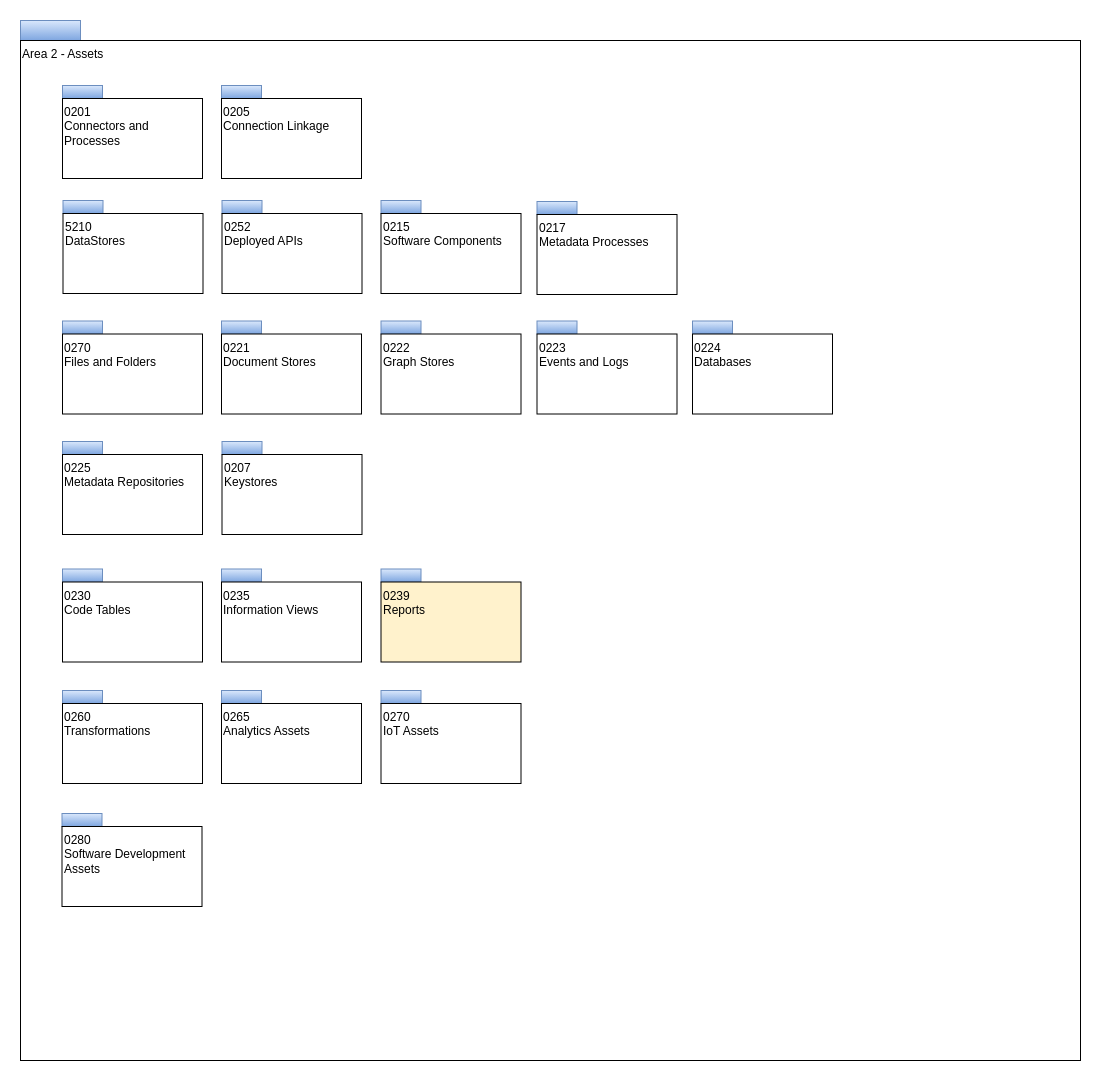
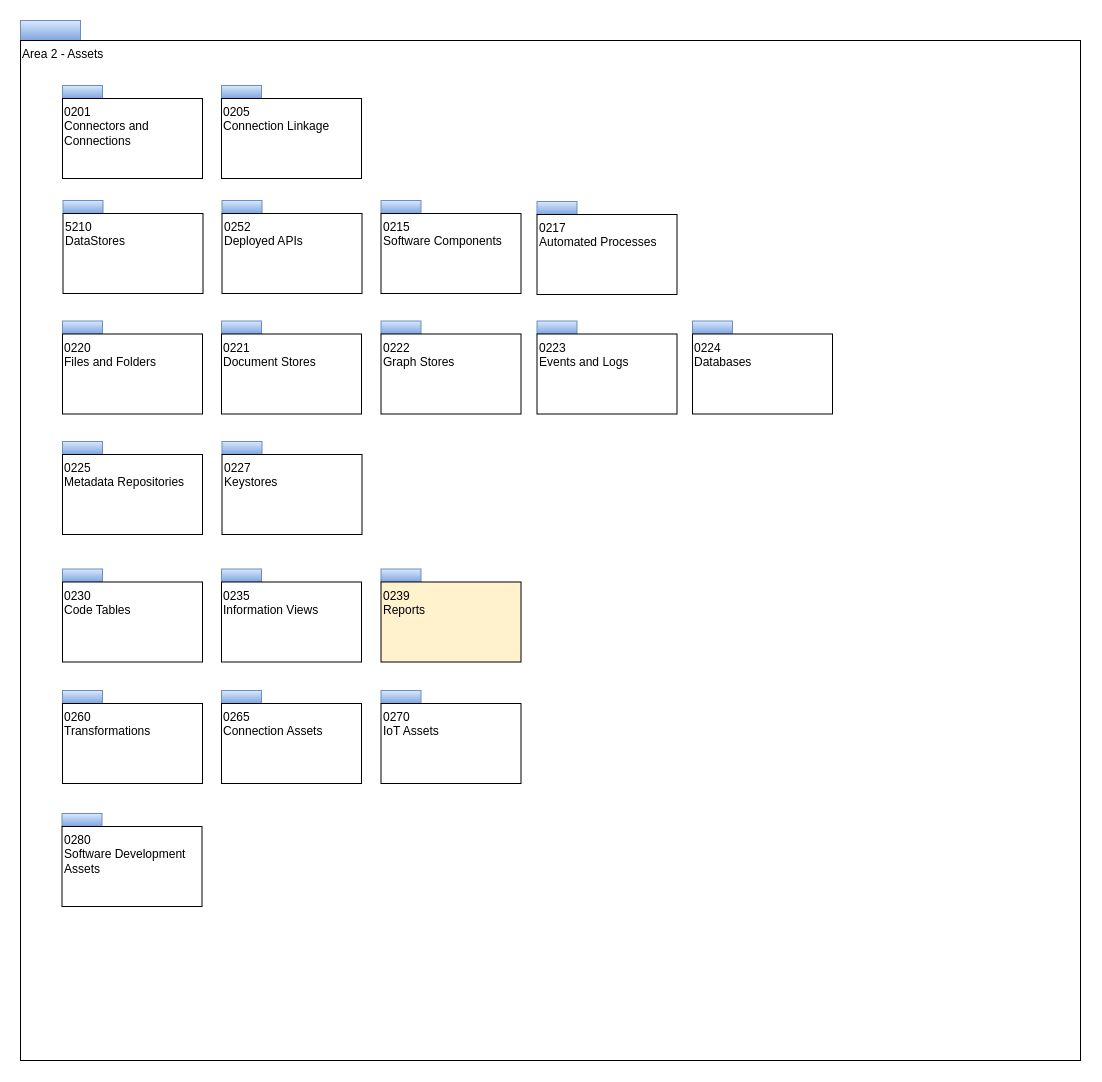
- <mxCell id="5" value="0201&lt;br&gt;Connectors and Processes" style="rounded=0;whiteSpace=wrap;html=1;align=left;verticalAlign=top;" parent="1" vertex="1"><mxGeometry x="62" y="98" width="140" height="80" as="geometry" /></mxCell>
+ <mxCell id="5" value="0201&lt;br&gt;Connectors and Connections" style="rounded=0;whiteSpace=wrap;html=1;align=left;verticalAlign=top;" parent="1" vertex="1"><mxGeometry x="62" y="98" width="140" height="80" as="geometry" /></mxCell>
- <mxCell id="11" value="0217&lt;br&gt;Metadata Processes&lt;br&gt;" style="rounded=0;whiteSpace=wrap;html=1;align=left;verticalAlign=top;" parent="1" vertex="1"><mxGeometry x="536.5" y="214" width="140" height="80" as="geometry" /></mxCell>
+ <mxCell id="11" value="0217&lt;br&gt;Automated Processes&lt;br&gt;" style="rounded=0;whiteSpace=wrap;html=1;align=left;verticalAlign=top;" parent="1" vertex="1"><mxGeometry x="536.5" y="214" width="140" height="80" as="geometry" /></mxCell>
- <mxCell id="33" value="0270&lt;br&gt;Files and Folders&lt;br&gt;" style="rounded=0;whiteSpace=wrap;html=1;align=left;verticalAlign=top;" parent="1" vertex="1"><mxGeometry x="62" y="333.5" width="140" height="80" as="geometry" /></mxCell>
+ <mxCell id="33" value="0220&lt;br&gt;Files and Folders&lt;br&gt;" style="rounded=0;whiteSpace=wrap;html=1;align=left;verticalAlign=top;" parent="1" vertex="1"><mxGeometry x="62" y="333.5" width="140" height="80" as="geometry" /></mxCell>
- <mxCell id="21" value="0207&lt;br&gt;Keystores&lt;br&gt;" style="rounded=0;whiteSpace=wrap;html=1;align=left;verticalAlign=top;" parent="1" vertex="1"><mxGeometry x="221.5" y="454" width="140" height="80" as="geometry" /></mxCell>
+ <mxCell id="21" value="0227&lt;br&gt;Keystores&lt;br&gt;" style="rounded=0;whiteSpace=wrap;html=1;align=left;verticalAlign=top;" parent="1" vertex="1"><mxGeometry x="221.5" y="454" width="140" height="80" as="geometry" /></mxCell>
- <mxCell id="37" value="0265&lt;br&gt;Analytics Assets&lt;br&gt;" style="rounded=0;whiteSpace=wrap;html=1;align=left;verticalAlign=top;" parent="1" vertex="1"><mxGeometry x="221" y="703" width="140" height="80" as="geometry" /></mxCell>
+ <mxCell id="37" value="0265&lt;br&gt;Connection Assets&lt;br&gt;" style="rounded=0;whiteSpace=wrap;html=1;align=left;verticalAlign=top;" parent="1" vertex="1"><mxGeometry x="221" y="703" width="140" height="80" as="geometry" /></mxCell>
